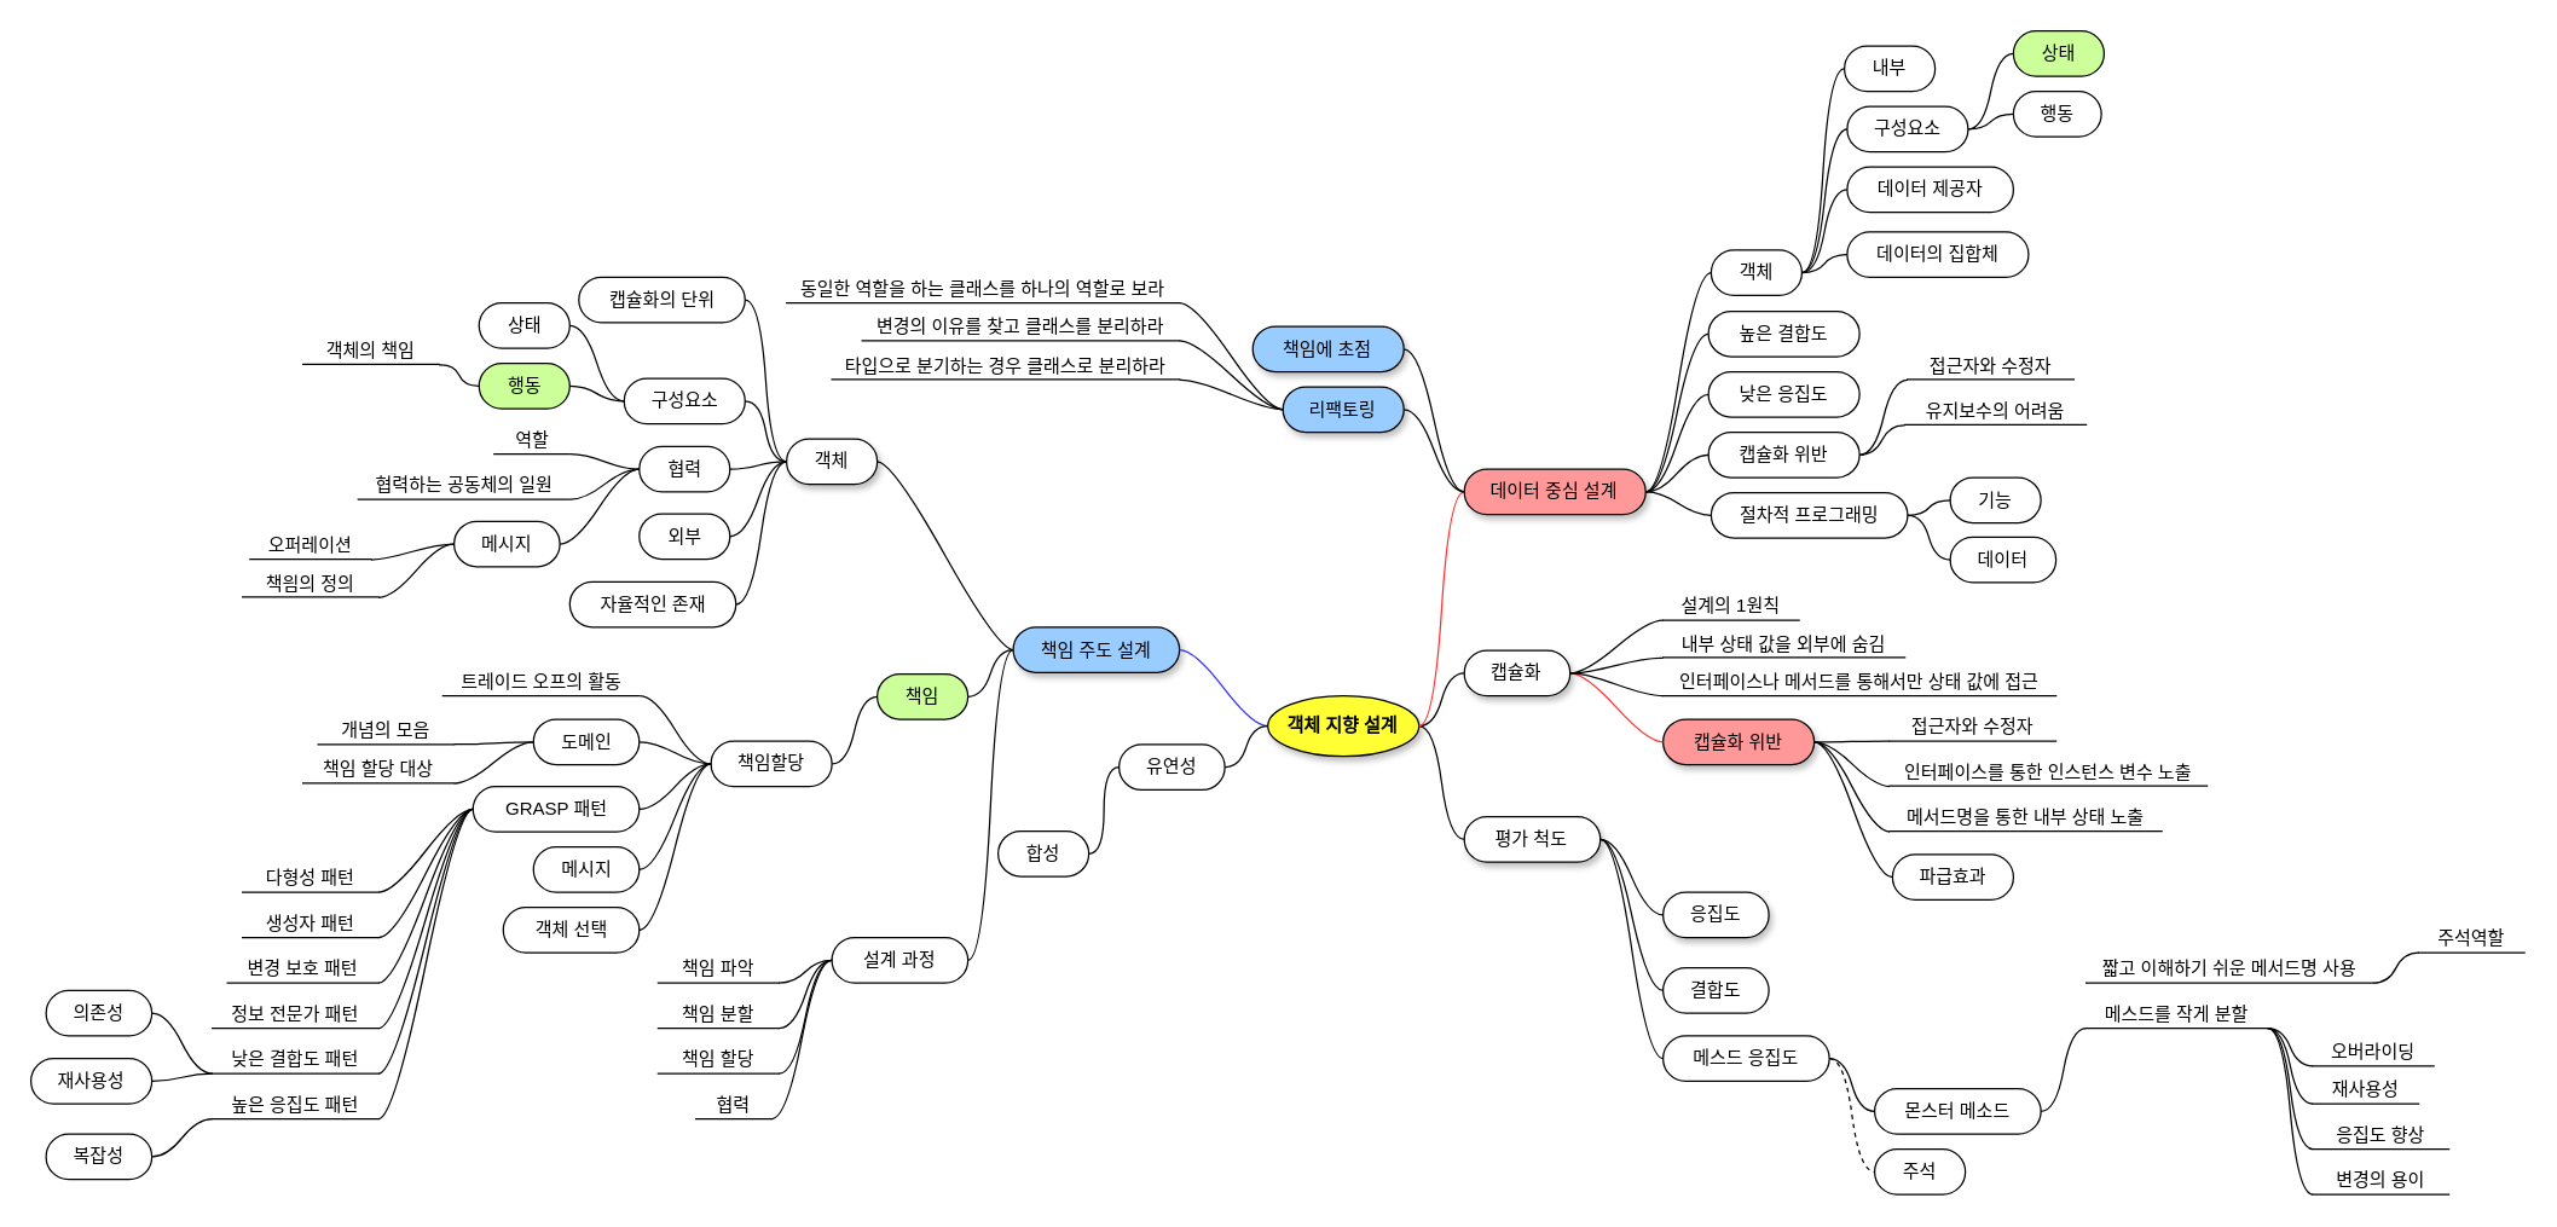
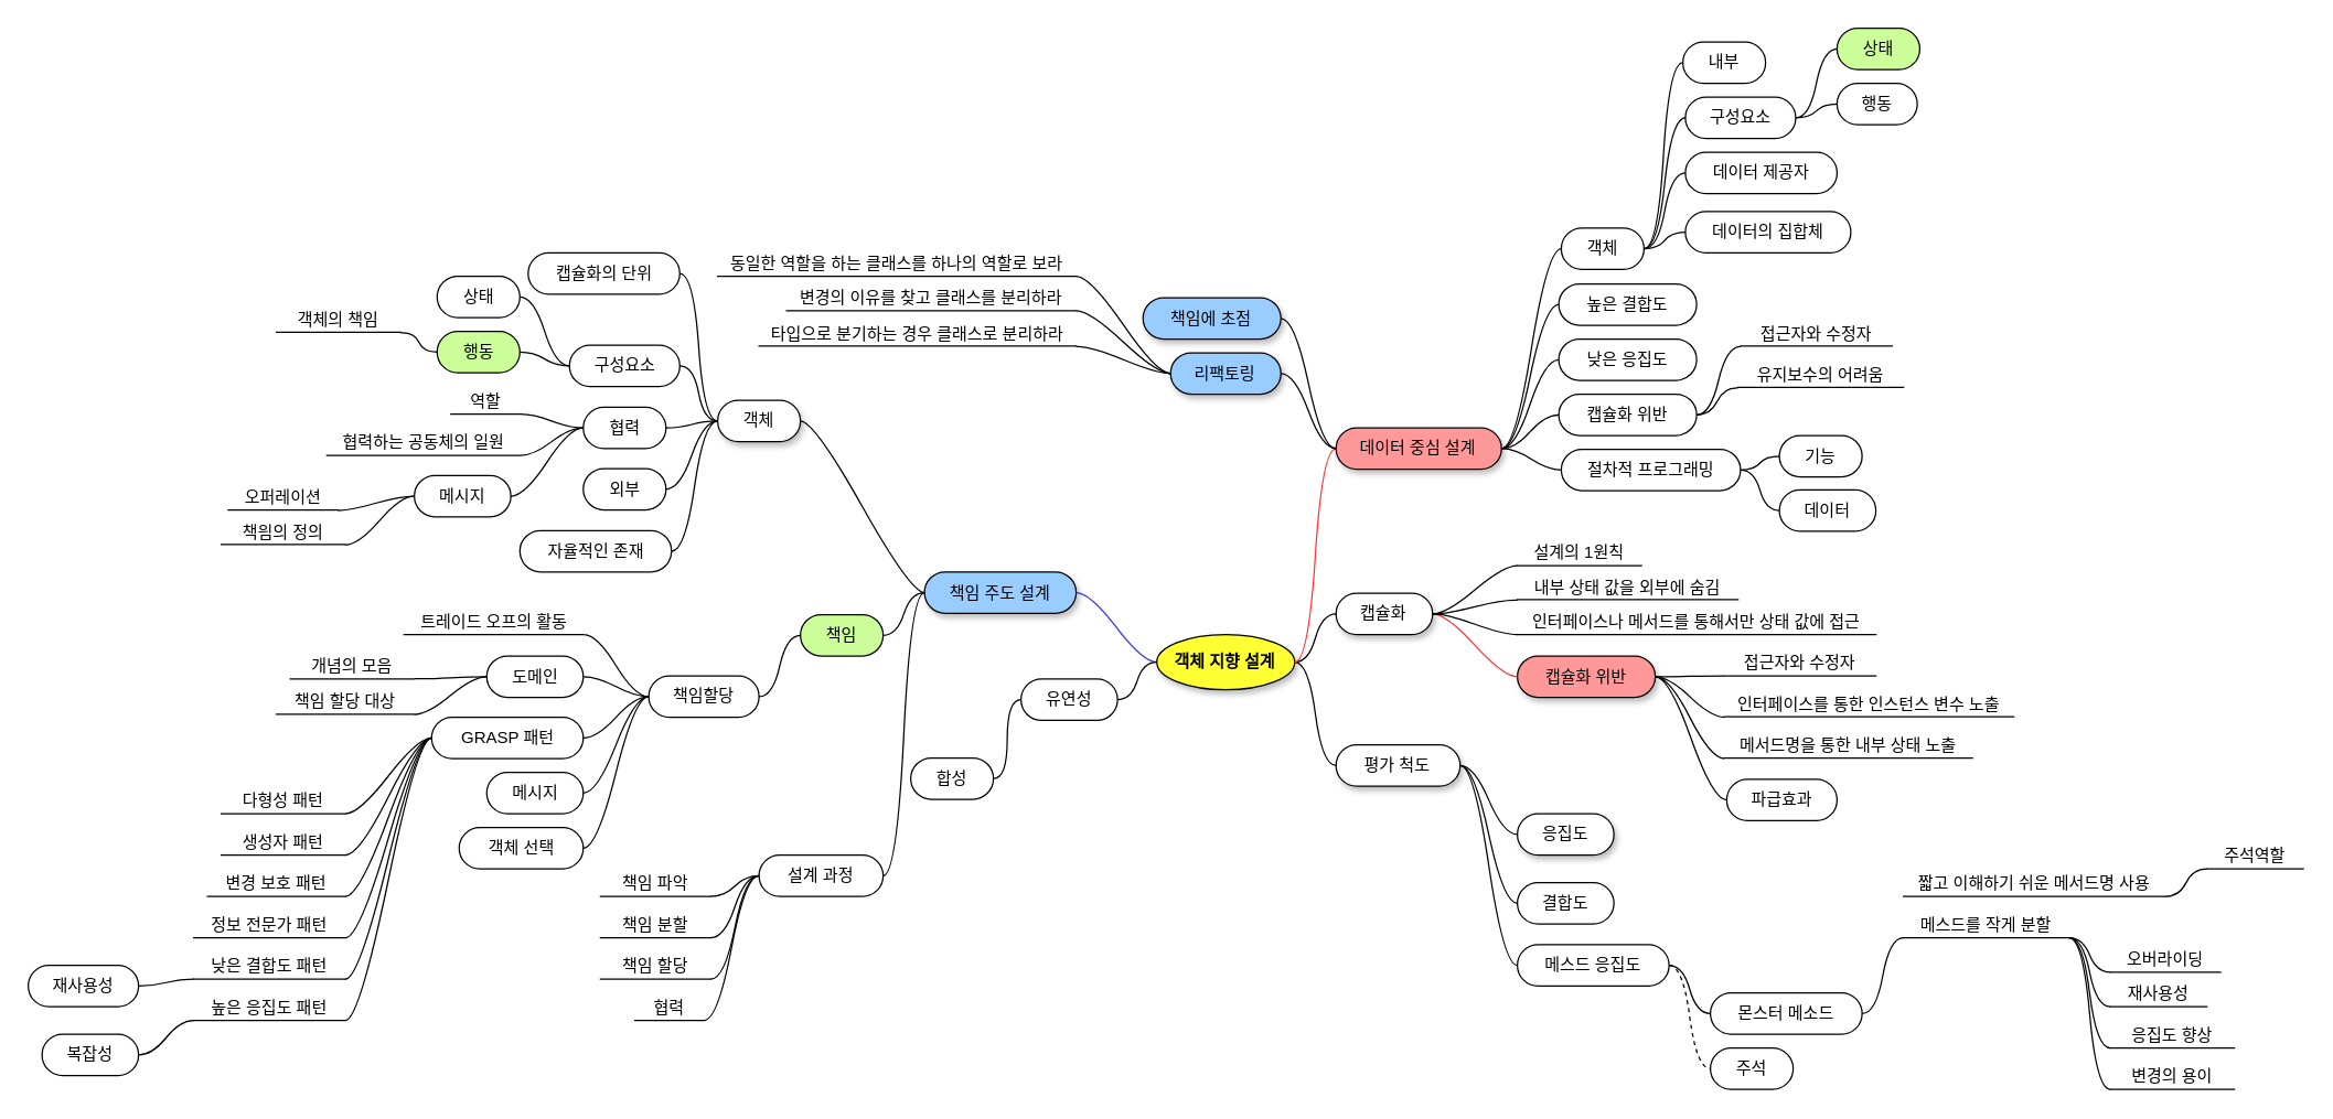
- <mxCell id="136" value="의존성" style="whiteSpace=wrap;html=1;rounded=1;arcSize=50;align=center;verticalAlign=middle;container=1;recursiveResize=0;strokeWidth=1;autosize=1;spacing=4;treeFolding=1;treeMoving=1;shadow=0;fillColor=#FFFFFF;" vertex="1" parent="1"><mxGeometry x="30" y="655" width="70" height="30" as="geometry" /></mxCell>
- <mxCell id="137" value="" style="edgeStyle=entityRelationEdgeStyle;startArrow=none;endArrow=none;segment=10;curved=1;shadow=0;strokeColor=#000000;fillColor=#FFFFFF;" edge="1" target="136" parent="1" source="132"><mxGeometry relative="1" as="geometry"><mxPoint x="100" y="800" as="sourcePoint" /></mxGeometry></mxCell>
